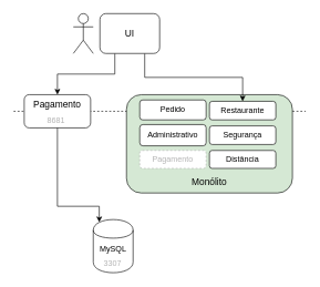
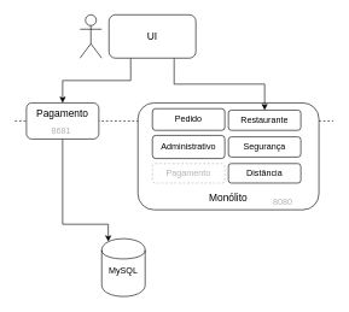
- <mxCell id="12" value="UI" style="rounded=1;whiteSpace=wrap;html=1;fontSize=14;" parent="1" vertex="1"><mxGeometry x="150" y="20" width="90" height="60" as="geometry" /></mxCell>
+ <mxCell id="12" value="UI" style="rounded=1;whiteSpace=wrap;html=1;fontSize=14;" parent="1" vertex="1"><mxGeometry x="150" y="20" width="120" height="60" as="geometry" /></mxCell>
- <mxCell id="3" value="&lt;font style=&quot;font-size: 14px&quot;&gt;Monólito&lt;/font&gt;" style="rounded=1;whiteSpace=wrap;html=1;verticalAlign=bottom;spacingBottom=6;fillColor=#d5e8d4;" parent="1" vertex="1"><mxGeometry x="190" y="142" width="250" height="148" as="geometry" /></mxCell>
+ <mxCell id="3" value="&lt;font style=&quot;font-size: 14px&quot;&gt;Monólito&lt;/font&gt;" style="rounded=1;whiteSpace=wrap;html=1;verticalAlign=bottom;spacingBottom=6;" parent="1" vertex="1"><mxGeometry x="190" y="142" width="250" height="148" as="geometry" /></mxCell>
+ <mxCell id="14" value="8080" style="text;html=1;resizable=0;points=[];autosize=1;align=left;verticalAlign=top;spacingTop=-4;fontColor=#B3B3B3;" parent="1" vertex="1"><mxGeometry x="375" y="270" width="40" height="20" as="geometry" /></mxCell>
- <mxCell id="17" value="3307" style="text;html=1;resizable=0;points=[];autosize=1;align=left;verticalAlign=top;spacingTop=-4;fontColor=#B3B3B3;" parent="15" vertex="1"><mxGeometry x="14" y="57" width="40" height="20" as="geometry" /></mxCell>
